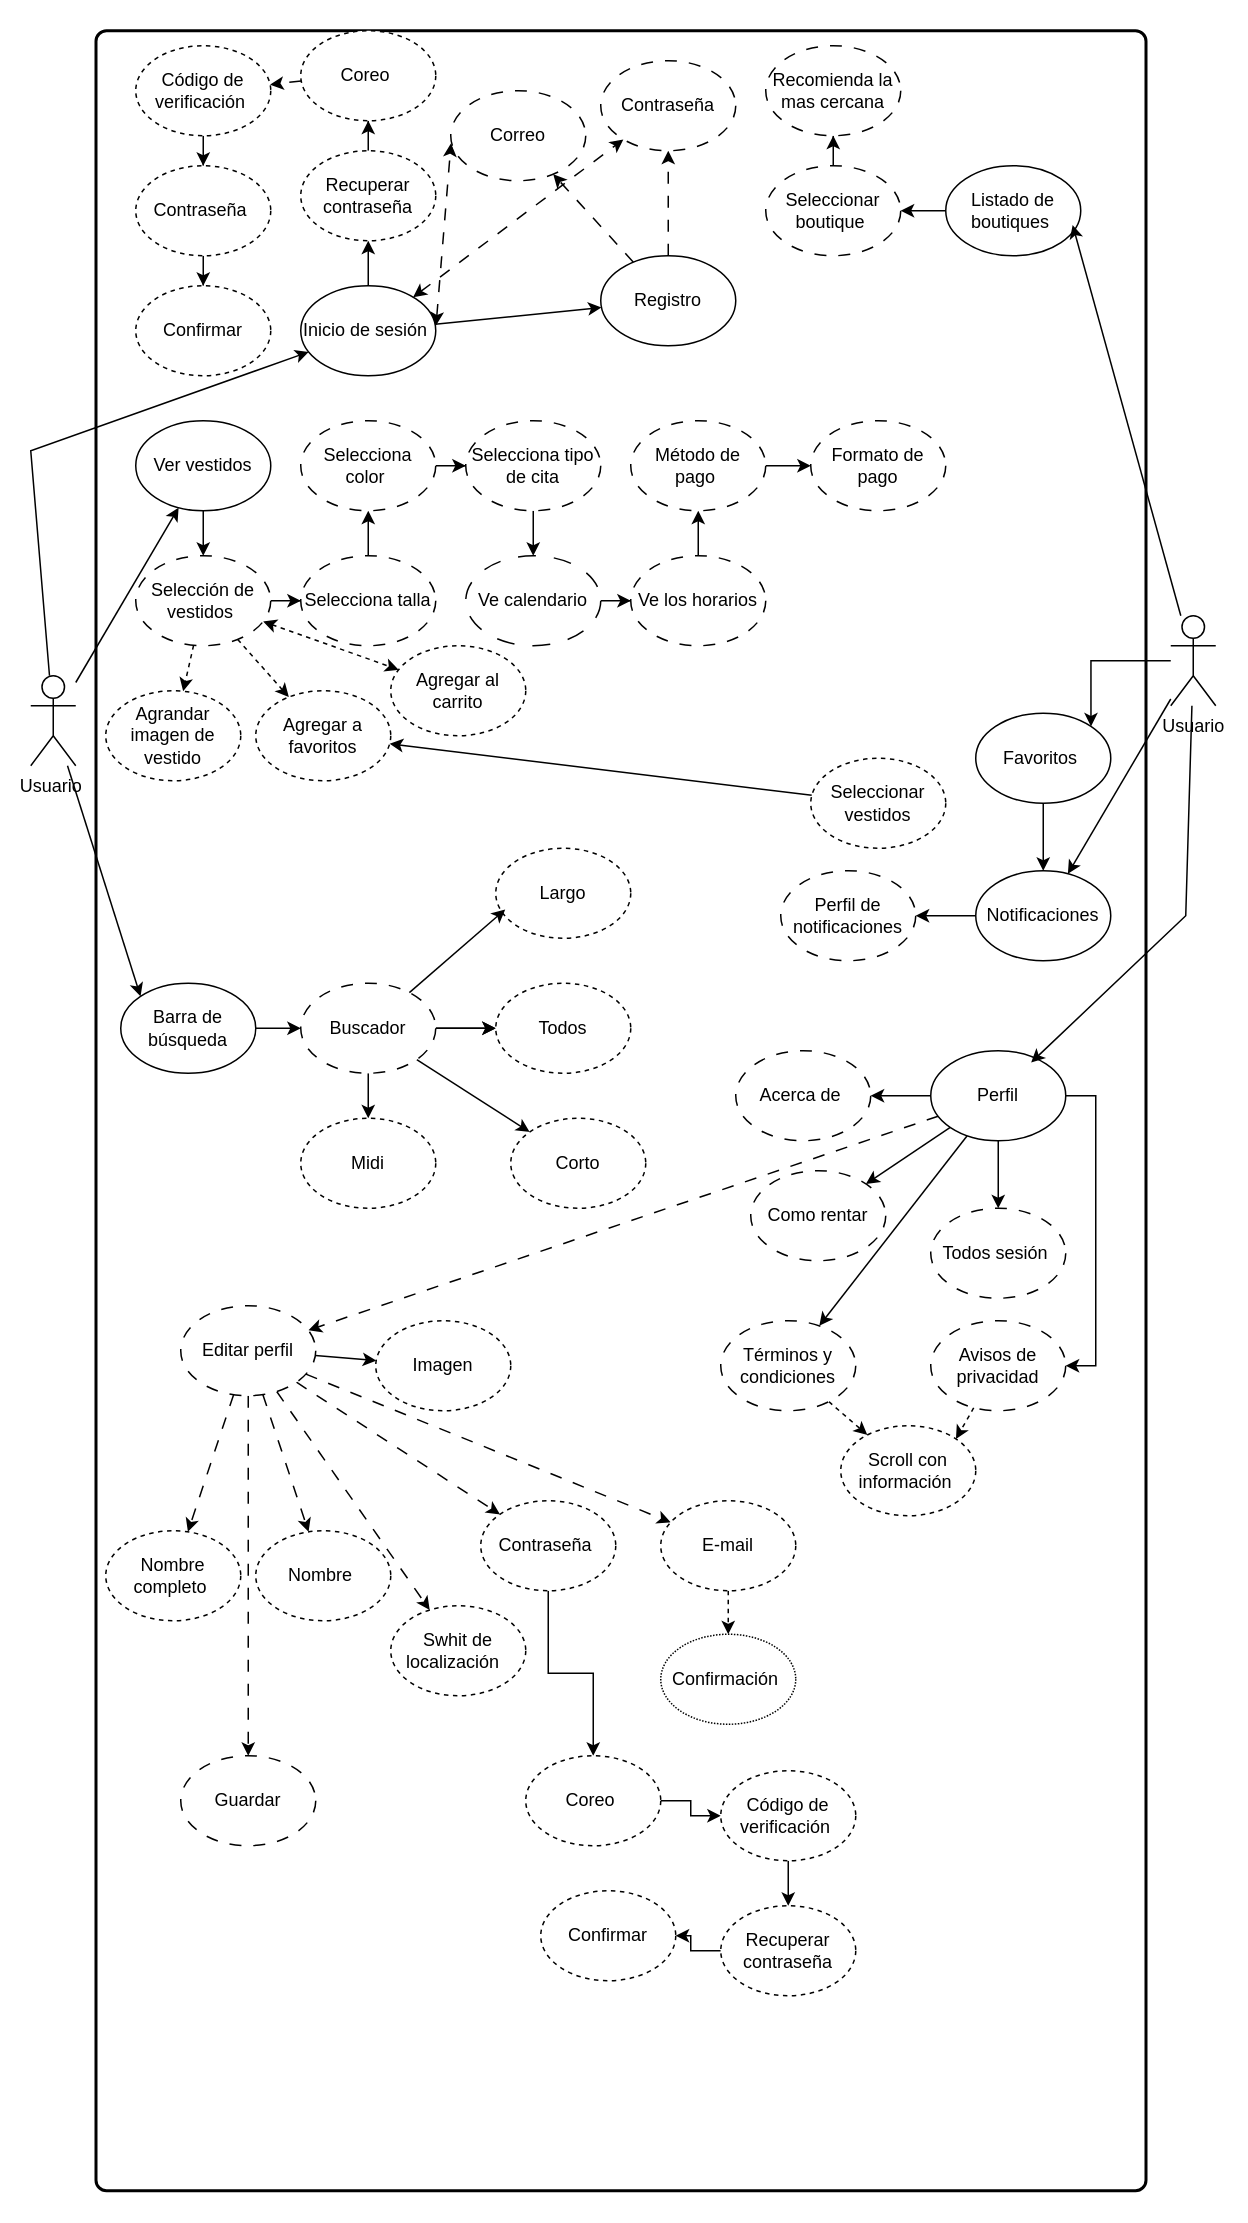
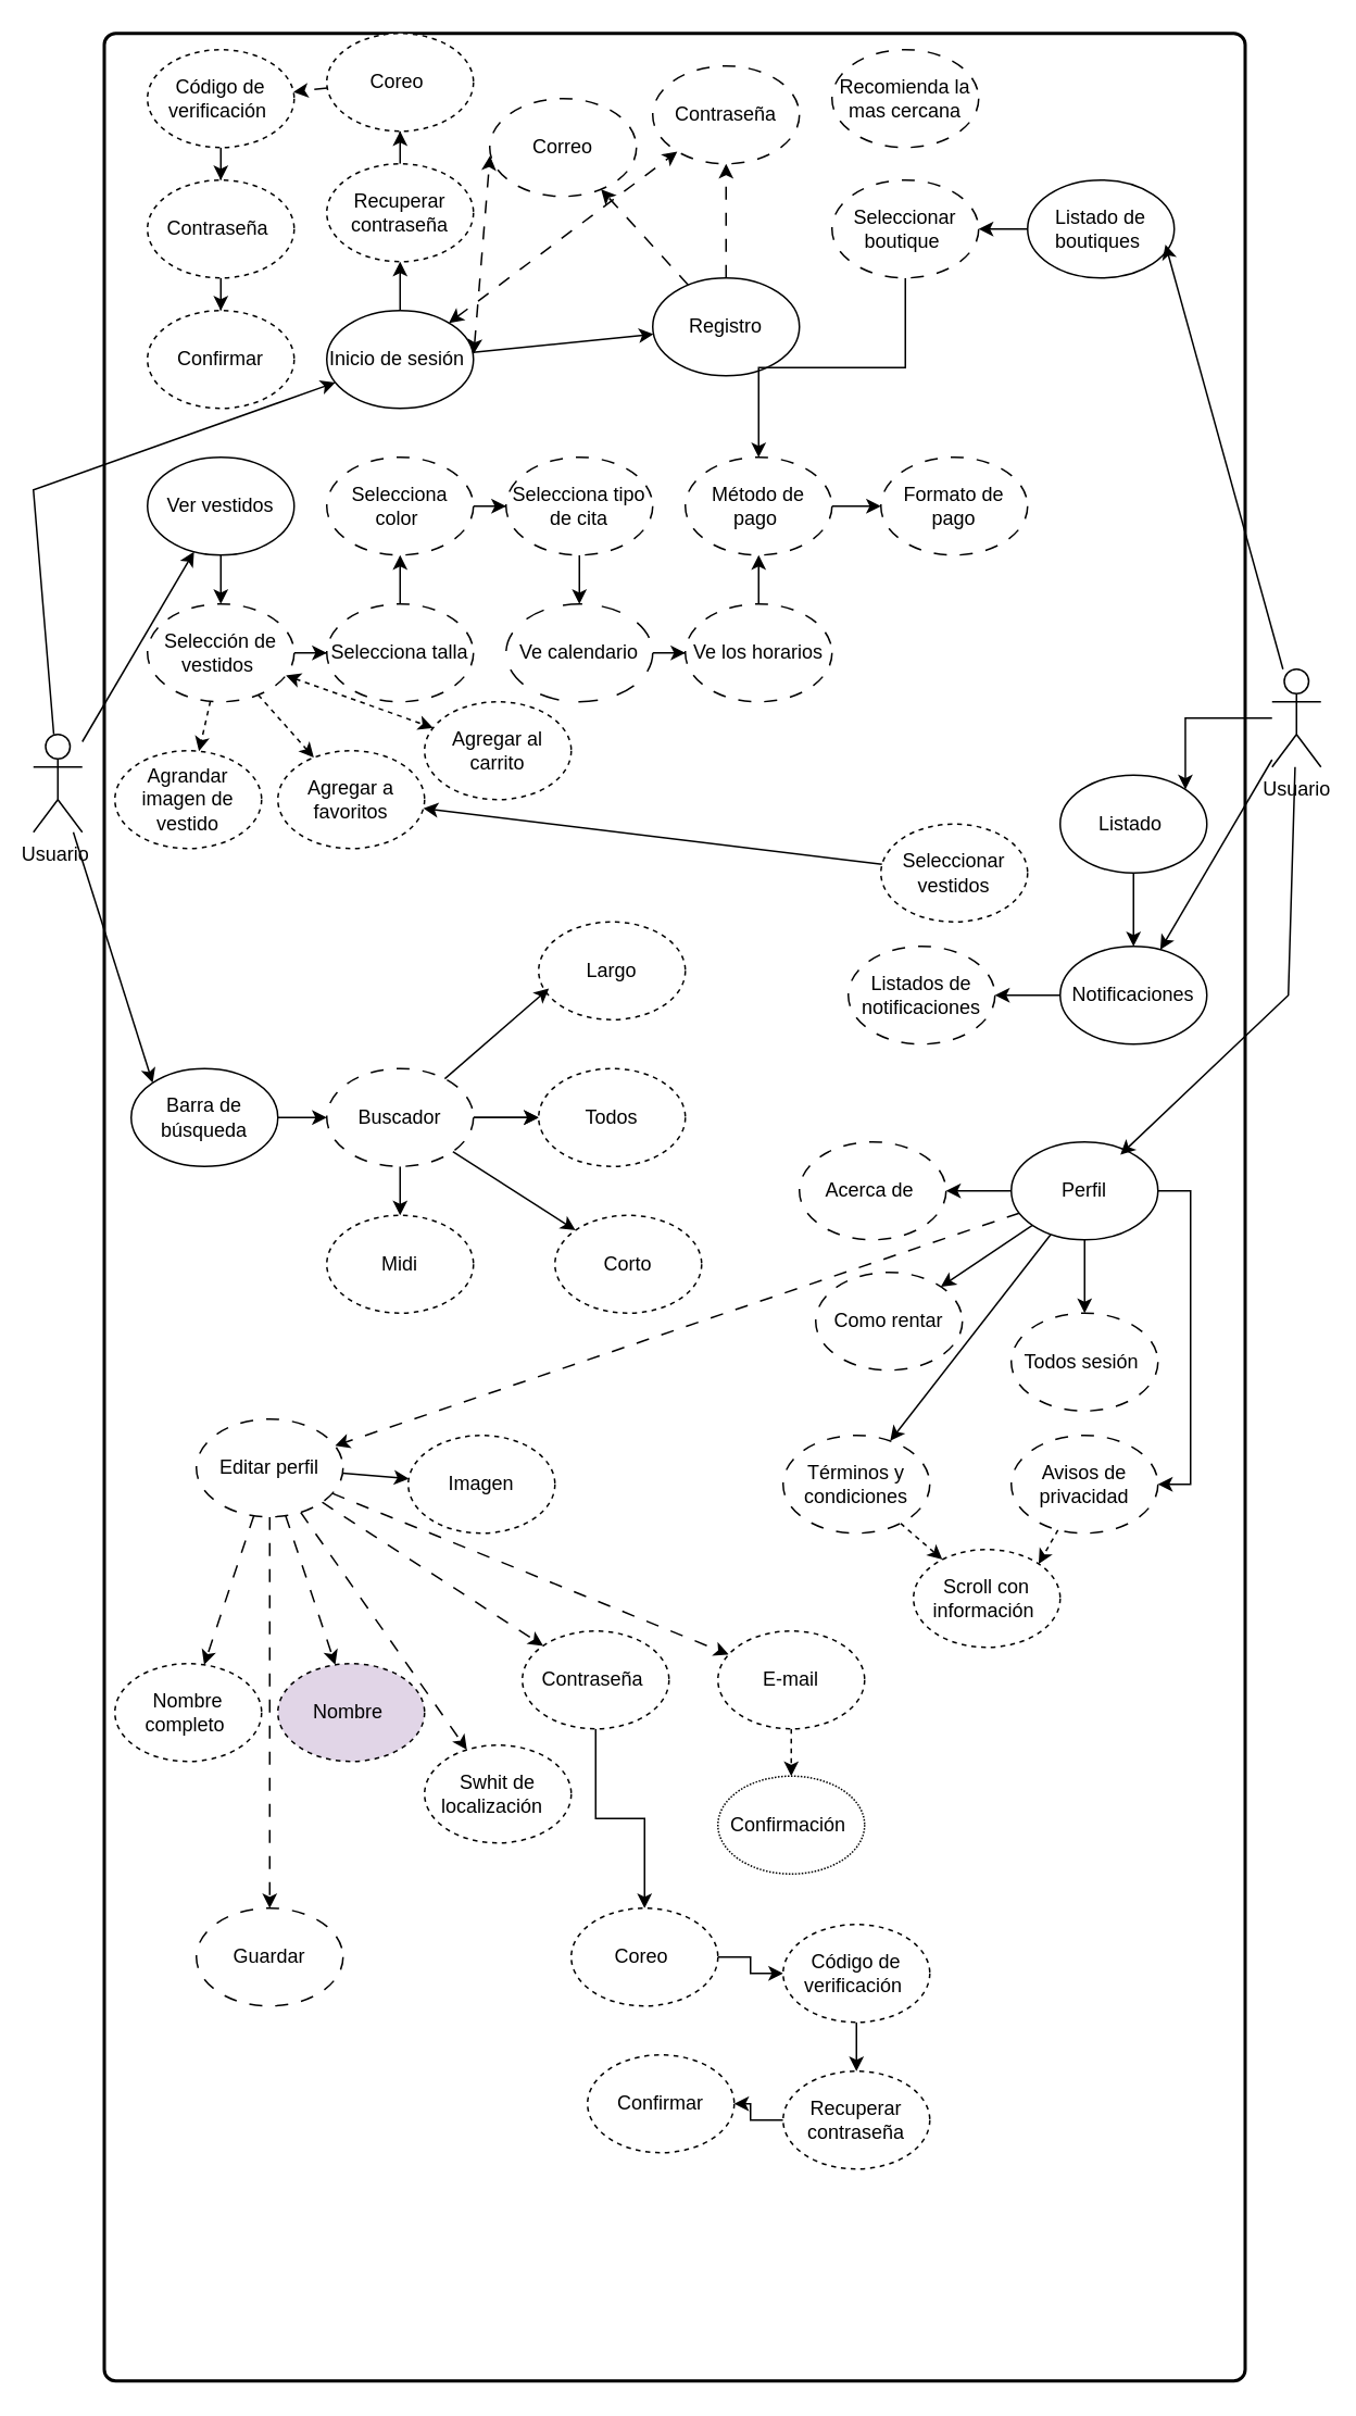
- <mxCell id="22" value="" style="edgeStyle=orthogonalEdgeStyle;rounded=0;orthogonalLoop=1;jettySize=auto;html=1;" edge="1" parent="1" source="23" target="24"><mxGeometry relative="1" as="geometry" /></mxCell>
+ <mxCell id="22" value="" style="edgeStyle=orthogonalEdgeStyle;rounded=0;orthogonalLoop=1;jettySize=auto;html=1;" edge="1" parent="1" source="23" target="43"><mxGeometry relative="1" as="geometry" /></mxCell>
- <mxCell id="60" value="Favoritos&amp;nbsp;" style="ellipse;whiteSpace=wrap;html=1;" vertex="1" parent="1"><mxGeometry x="650" y="475" width="90" height="60" as="geometry" /></mxCell>
+ <mxCell id="60" value="Listado&amp;nbsp;" style="ellipse;whiteSpace=wrap;html=1;" vertex="1" parent="1"><mxGeometry x="650" y="475" width="90" height="60" as="geometry" /></mxCell>
- <mxCell id="66" value="Perfil de notificaciones" style="ellipse;whiteSpace=wrap;html=1;dashed=1;dashPattern=8 8;" vertex="1" parent="1"><mxGeometry x="520" y="580" width="90" height="60" as="geometry" /></mxCell>
+ <mxCell id="66" value="Listados de notificaciones" style="ellipse;whiteSpace=wrap;html=1;dashed=1;dashPattern=8 8;" vertex="1" parent="1"><mxGeometry x="520" y="580" width="90" height="60" as="geometry" /></mxCell>
- <mxCell id="92" value="Nombre&amp;nbsp;" style="ellipse;whiteSpace=wrap;html=1;dashed=1;" vertex="1" parent="1"><mxGeometry x="170" y="1020" width="90" height="60" as="geometry" /></mxCell>
+ <mxCell id="92" value="Nombre&amp;nbsp;" style="ellipse;whiteSpace=wrap;html=1;dashed=1;fillColor=#e1d5e7;" vertex="1" parent="1"><mxGeometry x="170" y="1020" width="90" height="60" as="geometry" /></mxCell>
